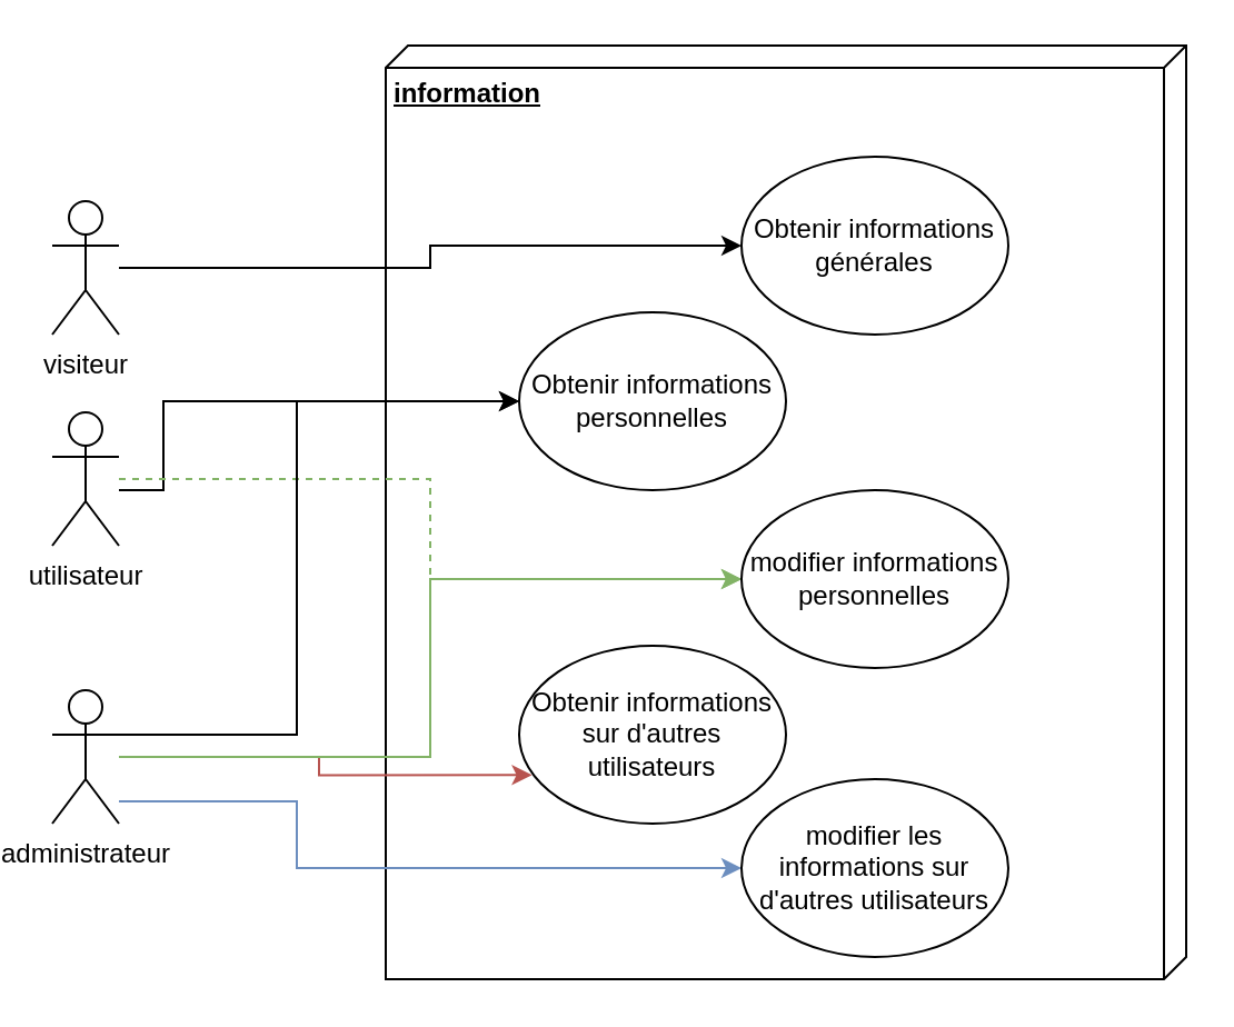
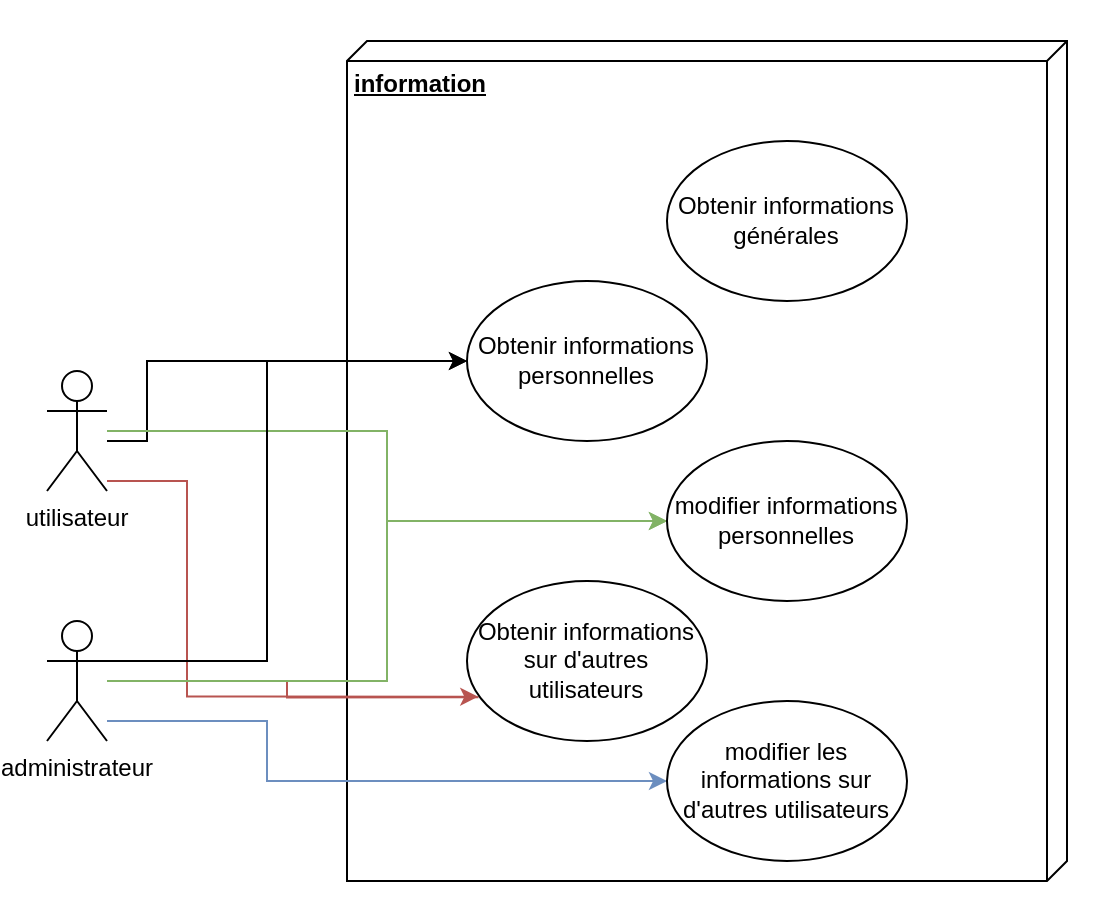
- <mxCell id="7" style="edgeStyle=orthogonalEdgeStyle;rounded=0;orthogonalLoop=1;jettySize=auto;html=1;" parent="1" source="8" target="17" edge="1"><mxGeometry relative="1" as="geometry" /></mxCell>
- <mxCell id="8" value="visiteur" style="shape=umlActor;verticalLabelPosition=bottom;verticalAlign=top;html=1;" parent="1" vertex="1"><mxGeometry x="20" y="90" width="30" height="60" as="geometry" /></mxCell>
- <mxCell id="5" style="edgeStyle=orthogonalEdgeStyle;rounded=0;orthogonalLoop=1;jettySize=auto;html=1;entryX=0;entryY=0.5;entryDx=0;entryDy=0;fillColor=#d5e8d4;strokeColor=#82b366;dashed=1;" parent="1" source="6" target="21" edge="1"><mxGeometry relative="1" as="geometry" /></mxCell>
+ <mxCell id="5" style="edgeStyle=orthogonalEdgeStyle;rounded=0;orthogonalLoop=1;jettySize=auto;html=1;entryX=0;entryY=0.5;entryDx=0;entryDy=0;fillColor=#d5e8d4;strokeColor=#82b366;" parent="1" source="6" target="21" edge="1"><mxGeometry relative="1" as="geometry" /></mxCell>
+ <mxCell id="4" style="edgeStyle=orthogonalEdgeStyle;rounded=0;orthogonalLoop=1;jettySize=auto;html=1;entryX=0.047;entryY=0.723;entryDx=0;entryDy=0;fillColor=#f8cecc;strokeColor=#b85450;entryPerimeter=0;" parent="1" source="6" target="19" edge="1"><mxGeometry relative="1" as="geometry"><Array as="points"><mxPoint x="90" y="240" /><mxPoint x="90" y="348" /><mxPoint x="236" y="348" /></Array></mxGeometry></mxCell>
- <mxCell id="10" style="edgeStyle=orthogonalEdgeStyle;rounded=0;orthogonalLoop=1;jettySize=auto;html=1;entryX=0.048;entryY=0.727;entryDx=0;entryDy=0;entryPerimeter=0;fillColor=#f8cecc;strokeColor=#b85450;" parent="1" source="13" target="19" edge="1"><mxGeometry relative="1" as="geometry"><Array as="points" /></mxGeometry></mxCell>
+ <mxCell id="10" style="edgeStyle=orthogonalEdgeStyle;rounded=0;orthogonalLoop=1;jettySize=auto;html=1;entryX=0.048;entryY=0.727;entryDx=0;entryDy=0;entryPerimeter=0;fillColor=#f8cecc;strokeColor=#b85450;endArrow=none;" parent="1" source="13" target="19" edge="1"><mxGeometry relative="1" as="geometry"><Array as="points" /></mxGeometry></mxCell>
